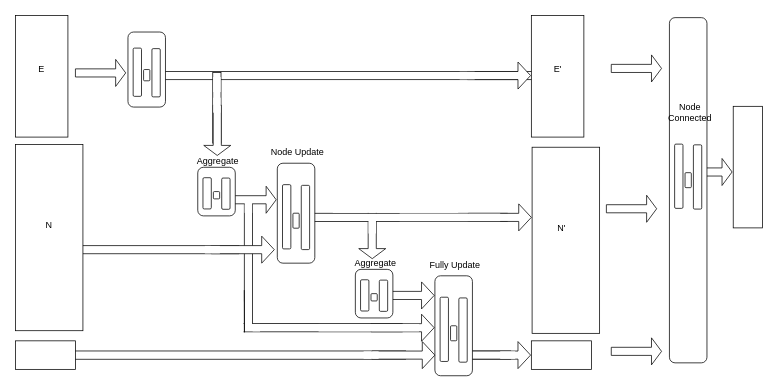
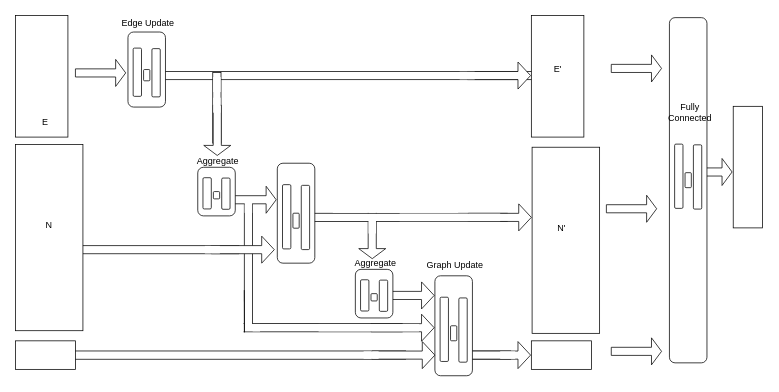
+ <mxCell id="96" value="Edge Update" style="text;html=1;strokeColor=none;fillColor=none;align=center;verticalAlign=middle;whiteSpace=wrap;rounded=0;" vertex="1" parent="90"><mxGeometry width="80" height="20" as="geometry" /></mxCell>
- <mxCell id="23" value="E" style="text;html=1;strokeColor=none;fillColor=none;align=center;verticalAlign=middle;whiteSpace=wrap;rounded=0;" vertex="1" parent="21"><mxGeometry x="15" y="62" width="40" height="20" as="geometry" /></mxCell>
+ <mxCell id="23" value="E" style="text;html=1;strokeColor=none;fillColor=none;align=center;verticalAlign=middle;whiteSpace=wrap;rounded=0;" vertex="1" parent="21"><mxGeometry x="20" y="132" width="40" height="20" as="geometry" /></mxCell>
- <mxCell id="75" value="Node Connected&lt;br&gt;" style="text;html=1;strokeColor=none;fillColor=none;align=center;verticalAlign=middle;whiteSpace=wrap;rounded=0;" vertex="1" parent="68"><mxGeometry width="80" height="22.571" as="geometry" /></mxCell>
+ <mxCell id="75" value="Fully Connected&lt;br&gt;" style="text;html=1;strokeColor=none;fillColor=none;align=center;verticalAlign=middle;whiteSpace=wrap;rounded=0;" vertex="1" parent="68"><mxGeometry width="80" height="22.571" as="geometry" /></mxCell>
- <mxCell id="36" value="Node Update" style="text;html=1;strokeColor=none;fillColor=none;align=center;verticalAlign=middle;whiteSpace=wrap;rounded=0;" vertex="1" parent="30"><mxGeometry width="80" height="22.571" as="geometry" /></mxCell>
- <mxCell id="52" value="Fully Update" style="text;html=1;strokeColor=none;fillColor=none;align=center;verticalAlign=middle;whiteSpace=wrap;rounded=0;" vertex="1" parent="45"><mxGeometry width="80" height="22.571" as="geometry" /></mxCell>
+ <mxCell id="52" value="Graph Update" style="text;html=1;strokeColor=none;fillColor=none;align=center;verticalAlign=middle;whiteSpace=wrap;rounded=0;" vertex="1" parent="45"><mxGeometry width="80" height="22.571" as="geometry" /></mxCell>
